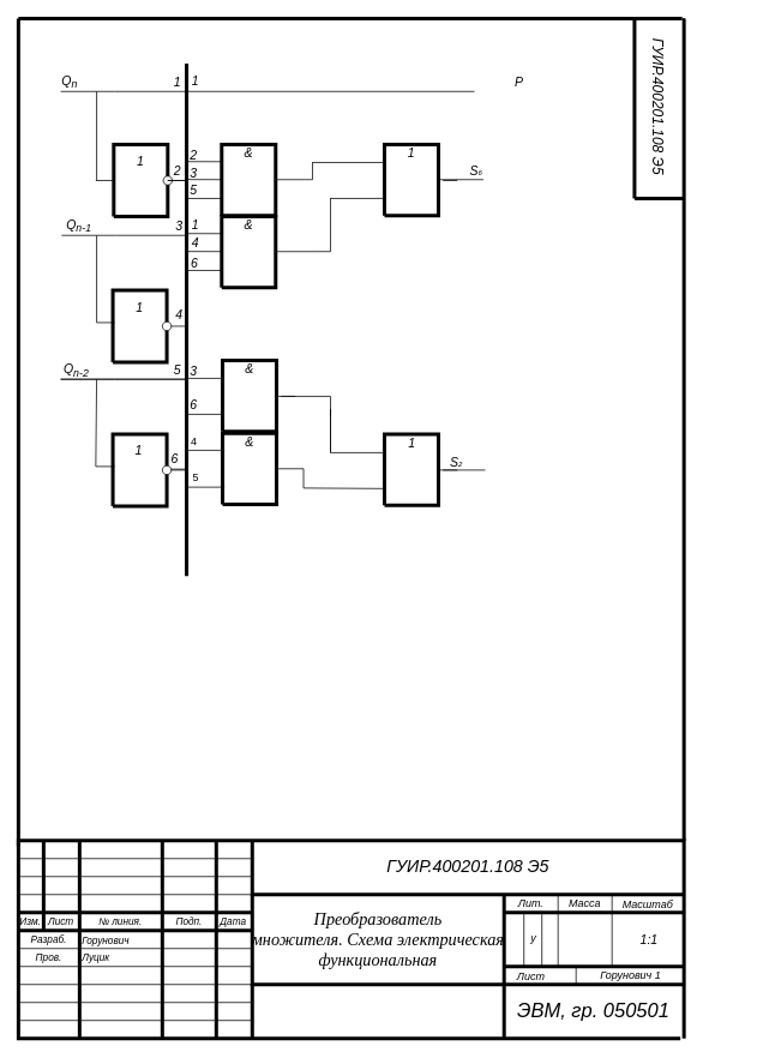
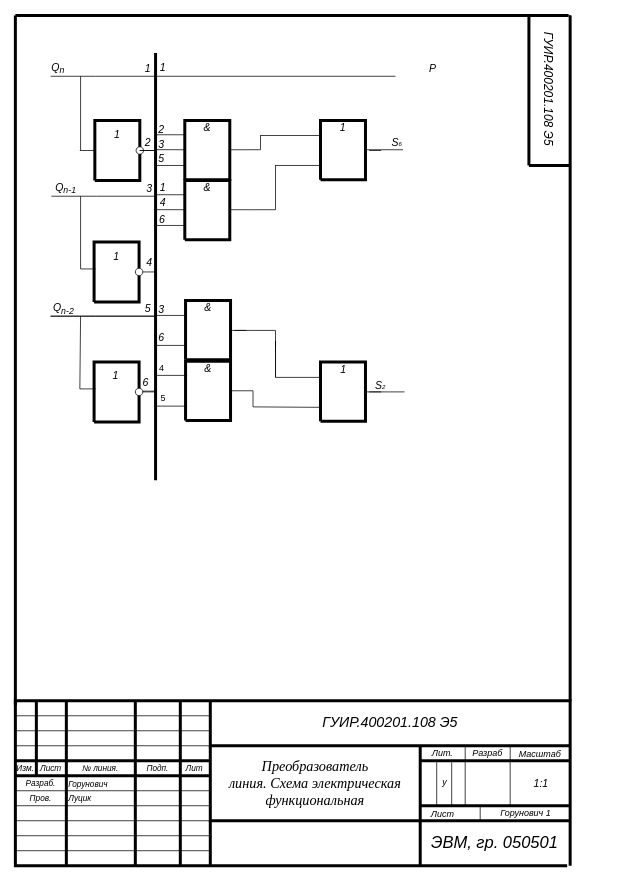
- <mxCell id="55" value="&lt;font style=&quot;font-size:12px;font-family:Arial;color:#000000;direction:ltr;letter-spacing:0px;line-height:120%;opacity:1&quot;&gt;&lt;i&gt;Масса&lt;br/&gt;&lt;/i&gt;&lt;/font&gt;" style="verticalAlign=middle;align=center;vsdxID=340;fillColor=none;gradientColor=none;shape=stencil(nZBLDoAgDERP0z3SIyjew0SURgSD+Lu9kMZoXLhwN9O+tukAlrNpJg1SzDH4QW/URgNYgZTkjA4UkwJUgGXng+6DX1zLfmoymdXo17xh5zmRJ6Q42BWCfc2oJfdAr+Yv+AP9Cb7OJ3H/2JG1HNGz/84klThPVCc=);strokeColor=none;spacingTop=-2;spacingBottom=-2;spacingLeft=-2;spacingRight=-2;labelBackgroundColor=none;rounded=0;html=1;whiteSpace=wrap;" parent="1" vertex="1"><mxGeometry x="620" y="994" width="60" height="20" as="geometry" /></mxCell>
+ <mxCell id="55" value="&lt;font style=&quot;font-size:12px;font-family:Arial;color:#000000;direction:ltr;letter-spacing:0px;line-height:120%;opacity:1&quot;&gt;&lt;i&gt;Разраб&lt;br/&gt;&lt;/i&gt;&lt;/font&gt;" style="verticalAlign=middle;align=center;vsdxID=340;fillColor=none;gradientColor=none;shape=stencil(nZBLDoAgDERP0z3SIyjew0SURgSD+Lu9kMZoXLhwN9O+tukAlrNpJg1SzDH4QW/URgNYgZTkjA4UkwJUgGXng+6DX1zLfmoymdXo17xh5zmRJ6Q42BWCfc2oJfdAr+Yv+AP9Cb7OJ3H/2JG1HNGz/84klThPVCc=);strokeColor=none;spacingTop=-2;spacingBottom=-2;spacingLeft=-2;spacingRight=-2;labelBackgroundColor=none;rounded=0;html=1;whiteSpace=wrap;" parent="1" vertex="1"><mxGeometry x="620" y="994" width="60" height="20" as="geometry" /></mxCell>
- <mxCell id="66" value="&lt;font style=&quot;font-size:11px;font-family:Arial;color:#000000;direction:ltr;letter-spacing:0px;line-height:120%;opacity:1&quot;&gt;&lt;i&gt;Дата&lt;br/&gt;&lt;/i&gt;&lt;/font&gt;" style="verticalAlign=middle;align=center;vsdxID=353;fillColor=none;gradientColor=none;shape=stencil(nZBLDoAgDERP0z3SIyjew0SURgSD+Lu9kMZoXLhwN9O+tukAlrNpJg1SzDH4QW/URgNYgZTkjA4UkwJUgGXng+6DX1zLfmoymdXo17xh5zmRJ6Q42BWCfc2oJfdAr+Yv+AP9Cb7OJ3H/2JG1HNGz/84klThPVCc=);strokeColor=none;strokeWidth=4;spacingTop=-2;spacingBottom=-2;spacingLeft=-2;spacingRight=-2;labelBackgroundColor=none;rounded=0;html=1;whiteSpace=wrap;" parent="1" vertex="1"><mxGeometry x="239" y="1014" width="40" height="19" as="geometry" /></mxCell>
+ <mxCell id="66" value="&lt;font style=&quot;font-size:11px;font-family:Arial;color:#000000;direction:ltr;letter-spacing:0px;line-height:120%;opacity:1&quot;&gt;&lt;i&gt;Лит&lt;br/&gt;&lt;/i&gt;&lt;/font&gt;" style="verticalAlign=middle;align=center;vsdxID=353;fillColor=none;gradientColor=none;shape=stencil(nZBLDoAgDERP0z3SIyjew0SURgSD+Lu9kMZoXLhwN9O+tukAlrNpJg1SzDH4QW/URgNYgZTkjA4UkwJUgGXng+6DX1zLfmoymdXo17xh5zmRJ6Q42BWCfc2oJfdAr+Yv+AP9Cb7OJ3H/2JG1HNGz/84klThPVCc=);strokeColor=none;strokeWidth=4;spacingTop=-2;spacingBottom=-2;spacingLeft=-2;spacingRight=-2;labelBackgroundColor=none;rounded=0;html=1;whiteSpace=wrap;" parent="1" vertex="1"><mxGeometry x="239" y="1014" width="40" height="19" as="geometry" /></mxCell>
- <mxCell id="71" value="&lt;p style=&quot;align:center;margin-left:0;margin-right:0;margin-top:0px;margin-bottom:0px;text-indent:0;valign:middle;direction:ltr;&quot;&gt;&lt;font style=&quot;font-size:19px;font-family:Arial-ItalicMT;color:#000000;direction:ltr;letter-spacing:0px;line-height:120%;opacity:1&quot;&gt;&lt;i&gt;Преобразователь&lt;br/&gt;&lt;/i&gt;&lt;/font&gt;&lt;font style=&quot;font-size:19px;font-family:Arial-ItalicMT;color:#000000;direction:ltr;letter-spacing:0px;line-height:120%;opacity:1&quot;&gt;&lt;i&gt;множителя&lt;/i&gt;&lt;/font&gt;&lt;font style=&quot;font-size:19px;font-family:Arial-ItalicMT;color:#000000;direction:ltr;letter-spacing:0px;line-height:120%;opacity:1&quot;&gt;&lt;i&gt;. Схема электрическая&lt;br/&gt;&lt;/i&gt;&lt;/font&gt;&lt;/p&gt;&lt;p style=&quot;align:center;margin-left:0;margin-right:0;margin-top:0px;margin-bottom:0px;text-indent:0;valign:middle;direction:ltr;&quot;&gt;&lt;font style=&quot;font-size:19px;font-family:Arial-ItalicMT;color:#000000;direction:ltr;letter-spacing:0px;line-height:120%;opacity:1&quot;&gt;&lt;i&gt;функциональная&lt;/i&gt;&lt;/font&gt;&lt;font style=&quot;font-size:14px;font-family:Arial;color:#000000;direction:ltr;letter-spacing:0px;line-height:120%;opacity:1&quot;&gt;&lt;i&gt;&lt;br/&gt;&lt;/i&gt;&lt;/font&gt;&lt;/p&gt;" style="verticalAlign=middle;align=center;vsdxID=409;fillColor=none;gradientColor=none;shape=stencil(nZBLDoAgDERP0z3SIyjew0SURgSD+Lu9kMZoXLhwN9O+tukAlrNpJg1SzDH4QW/URgNYgZTkjA4UkwJUgGXng+6DX1zLfmoymdXo17xh5zmRJ6Q42BWCfc2oJfdAr+Yv+AP9Cb7OJ3H/2JG1HNGz/84klThPVCc=);strokeColor=none;spacingTop=-2;spacingBottom=-2;spacingLeft=-2;spacingRight=-2;labelBackgroundColor=none;rounded=0;html=1;whiteSpace=wrap;" parent="1" vertex="1"><mxGeometry x="280" y="996" width="280" height="98" as="geometry" /></mxCell>
+ <mxCell id="71" value="&lt;p style=&quot;align:center;margin-left:0;margin-right:0;margin-top:0px;margin-bottom:0px;text-indent:0;valign:middle;direction:ltr;&quot;&gt;&lt;font style=&quot;font-size:19px;font-family:Arial-ItalicMT;color:#000000;direction:ltr;letter-spacing:0px;line-height:120%;opacity:1&quot;&gt;&lt;i&gt;Преобразователь&lt;br/&gt;&lt;/i&gt;&lt;/font&gt;&lt;font style=&quot;font-size:19px;font-family:Arial-ItalicMT;color:#000000;direction:ltr;letter-spacing:0px;line-height:120%;opacity:1&quot;&gt;&lt;i&gt;линия&lt;/i&gt;&lt;/font&gt;&lt;font style=&quot;font-size:19px;font-family:Arial-ItalicMT;color:#000000;direction:ltr;letter-spacing:0px;line-height:120%;opacity:1&quot;&gt;&lt;i&gt;. Схема электрическая&lt;br/&gt;&lt;/i&gt;&lt;/font&gt;&lt;/p&gt;&lt;p style=&quot;align:center;margin-left:0;margin-right:0;margin-top:0px;margin-bottom:0px;text-indent:0;valign:middle;direction:ltr;&quot;&gt;&lt;font style=&quot;font-size:19px;font-family:Arial-ItalicMT;color:#000000;direction:ltr;letter-spacing:0px;line-height:120%;opacity:1&quot;&gt;&lt;i&gt;функциональная&lt;/i&gt;&lt;/font&gt;&lt;font style=&quot;font-size:14px;font-family:Arial;color:#000000;direction:ltr;letter-spacing:0px;line-height:120%;opacity:1&quot;&gt;&lt;i&gt;&lt;br/&gt;&lt;/i&gt;&lt;/font&gt;&lt;/p&gt;" style="verticalAlign=middle;align=center;vsdxID=409;fillColor=none;gradientColor=none;shape=stencil(nZBLDoAgDERP0z3SIyjew0SURgSD+Lu9kMZoXLhwN9O+tukAlrNpJg1SzDH4QW/URgNYgZTkjA4UkwJUgGXng+6DX1zLfmoymdXo17xh5zmRJ6Q42BWCfc2oJfdAr+Yv+AP9Cb7OJ3H/2JG1HNGz/84klThPVCc=);strokeColor=none;spacingTop=-2;spacingBottom=-2;spacingLeft=-2;spacingRight=-2;labelBackgroundColor=none;rounded=0;html=1;whiteSpace=wrap;" parent="1" vertex="1"><mxGeometry x="280" y="996" width="280" height="98" as="geometry" /></mxCell>
